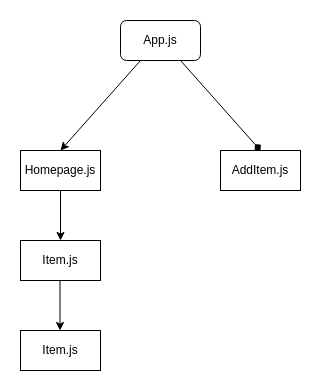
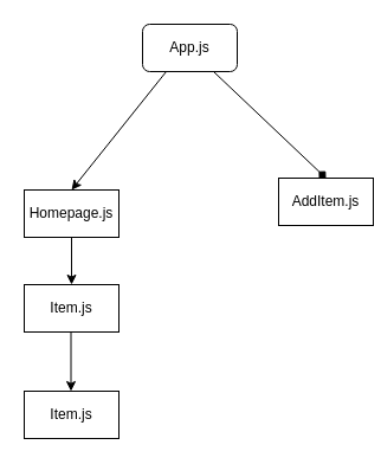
- <mxCell id="6" value="Homepage.js" style="rounded=0;whiteSpace=wrap;html=1;" parent="1" vertex="1"><mxGeometry x="20" y="150" width="80" height="40" as="geometry" /></mxCell>
+ <mxCell id="6" value="Homepage.js" style="rounded=0;whiteSpace=wrap;html=1;" parent="1" vertex="1"><mxGeometry x="20" y="160" width="80" height="40" as="geometry" /></mxCell>
- <mxCell id="5" value="AddItem.js" style="rounded=0;whiteSpace=wrap;html=1;" parent="1" vertex="1"><mxGeometry x="220" y="150" width="80" height="40" as="geometry" /></mxCell>
+ <mxCell id="5" value="AddItem.js" style="rounded=0;whiteSpace=wrap;html=1;" parent="1" vertex="1"><mxGeometry x="235" y="150" width="80" height="40" as="geometry" /></mxCell>
